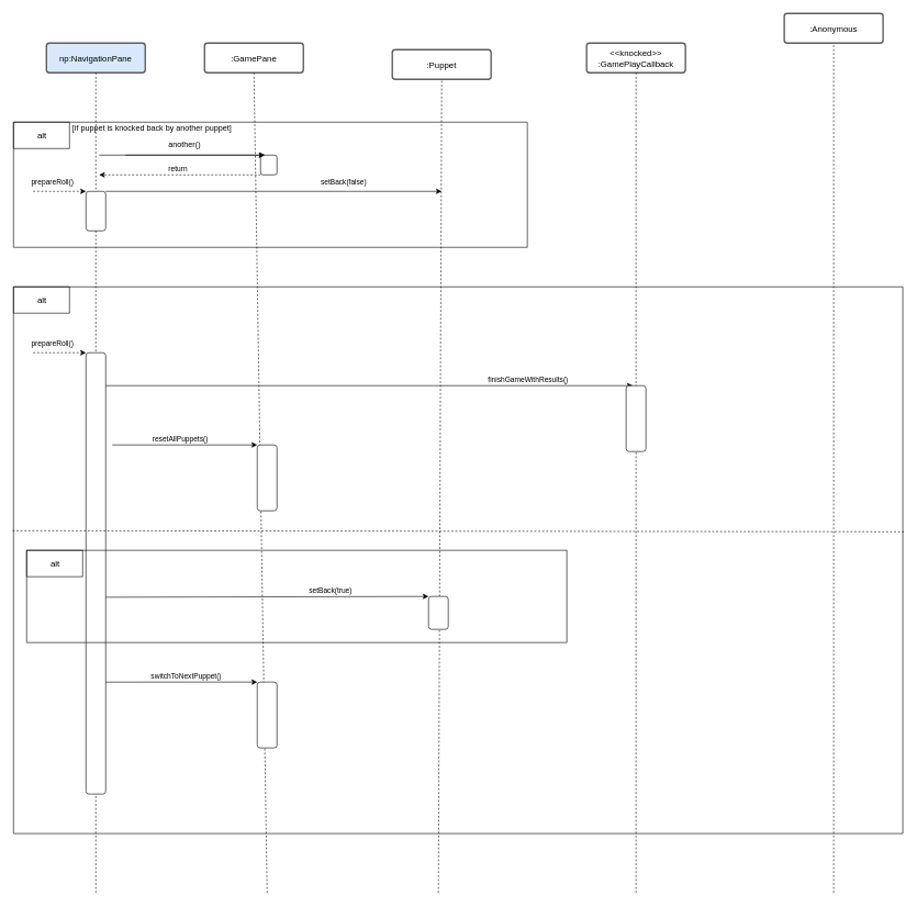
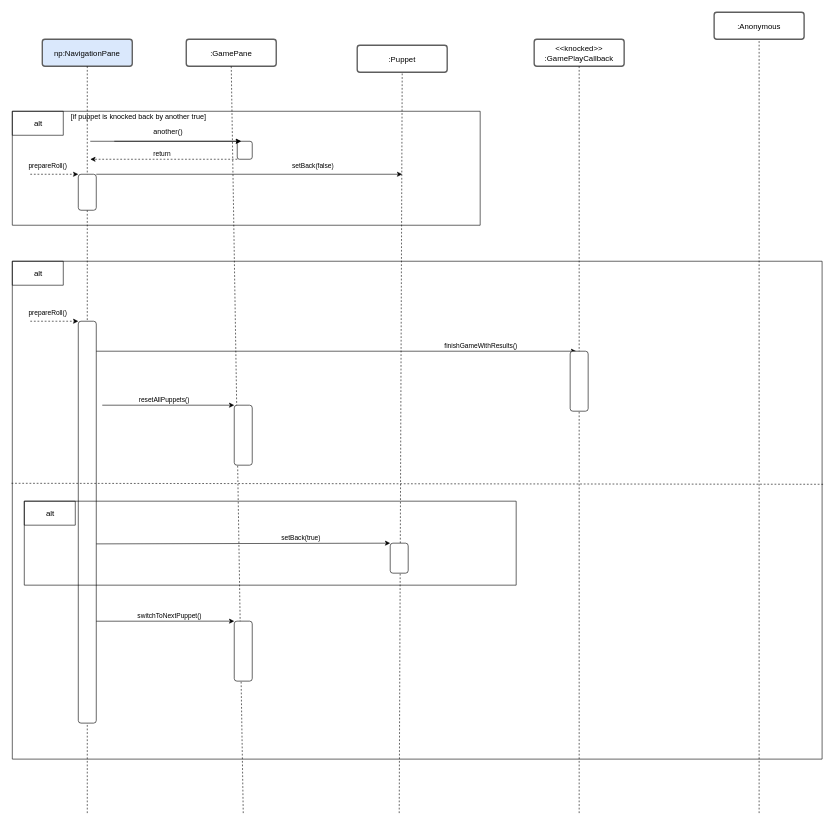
- <mxCell id="16" value="[if puppet is knocked back by another puppet]" style="text;html=1;align=center;verticalAlign=middle;resizable=0;points=[];autosize=1;strokeColor=none;fillColor=none;" vertex="1" parent="12"><mxGeometry x="80" width="260" height="20" as="geometry" /></mxCell>
+ <mxCell id="16" value="[if puppet is knocked back by another true]" style="text;html=1;align=center;verticalAlign=middle;resizable=0;points=[];autosize=1;strokeColor=none;fillColor=none;" vertex="1" parent="12"><mxGeometry x="80" width="260" height="20" as="geometry" /></mxCell>
